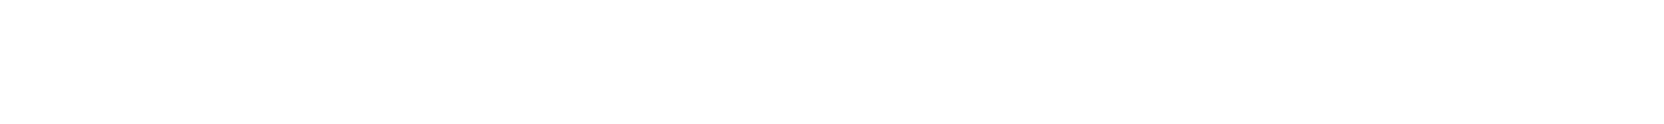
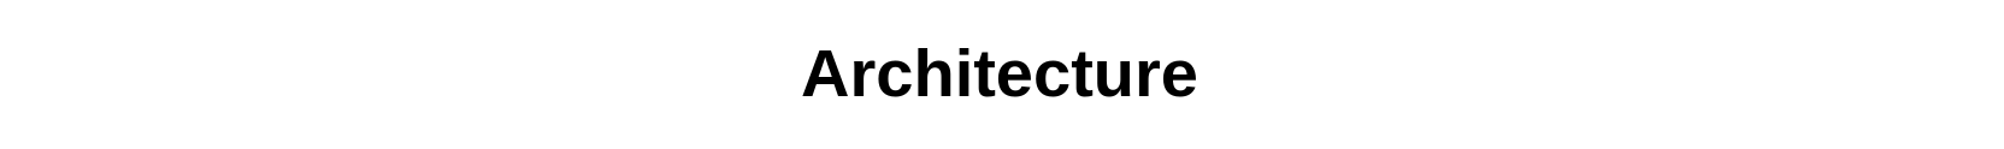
+ <mxCell id="2" value="&lt;font style=&quot;font-size: 28px&quot;&gt;&lt;b&gt;Architecture&lt;/b&gt;&lt;/font&gt;" style="text;html=1;strokeColor=none;fillColor=none;align=center;verticalAlign=middle;whiteSpace=wrap;rounded=0;" vertex="1" parent="1"><mxGeometry x="20" y="20" width="790" height="20" as="geometry" /></mxCell>
